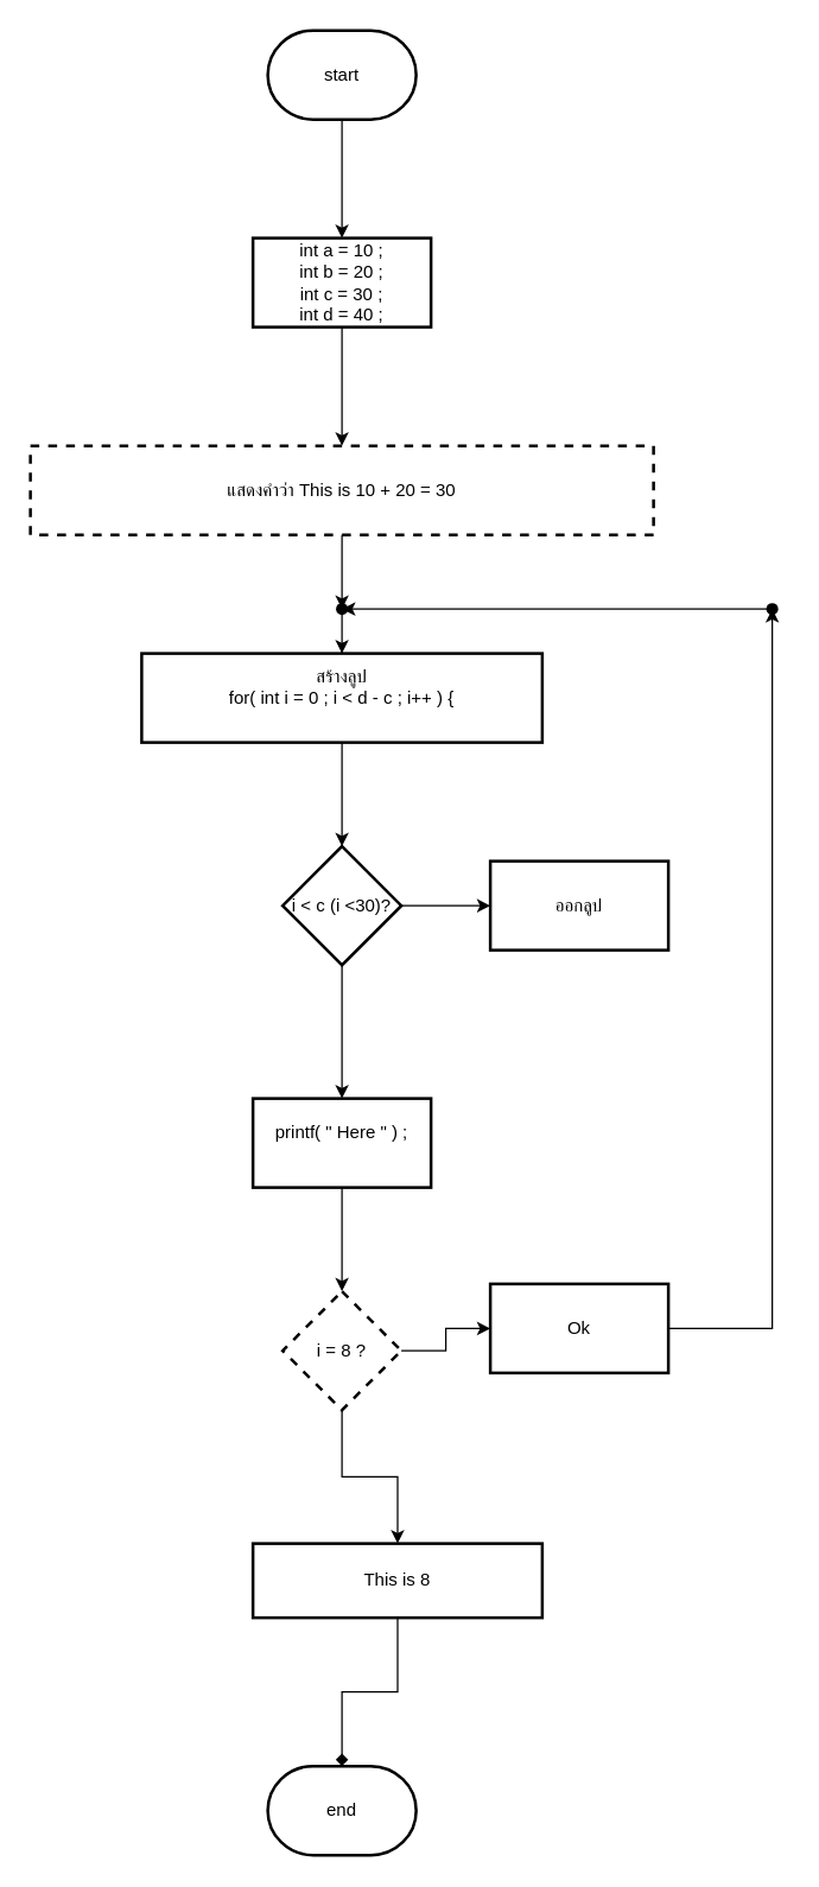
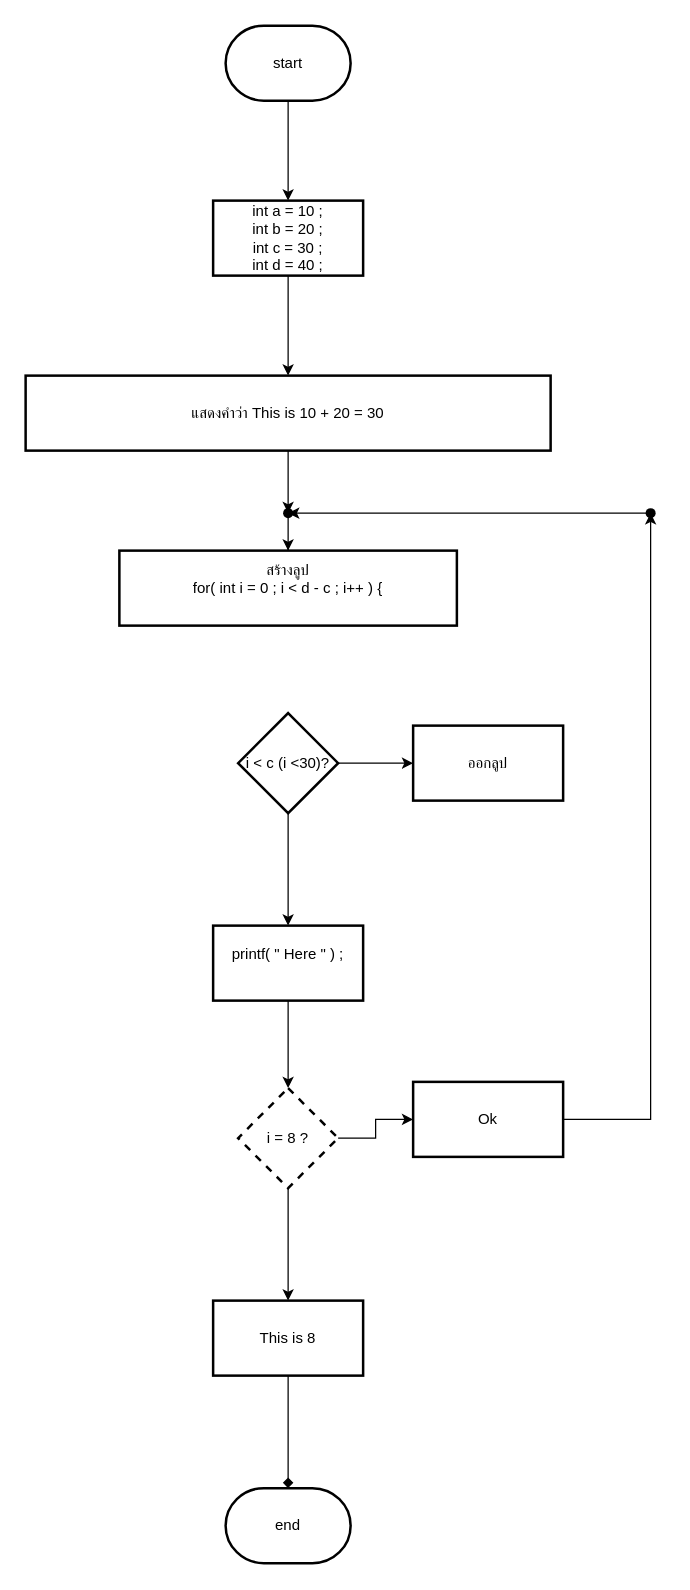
- <mxCell id="7" value="แสดงคำว่า This is 10 + 20 = 30" style="whiteSpace=wrap;html=1;strokeWidth=2;dashed=1;" vertex="1" parent="1"><mxGeometry x="20" y="300" width="420" height="60" as="geometry" /></mxCell>
+ <mxCell id="7" value="แสดงคำว่า This is 10 + 20 = 30" style="whiteSpace=wrap;html=1;strokeWidth=2;" vertex="1" parent="1"><mxGeometry x="20" y="300" width="420" height="60" as="geometry" /></mxCell>
- <mxCell id="8" value="" style="edgeStyle=orthogonalEdgeStyle;rounded=0;orthogonalLoop=1;jettySize=auto;html=1;" edge="1" parent="1" source="9" target="12"><mxGeometry relative="1" as="geometry" /></mxCell>
- <mxCell id="20" value="This is 8" style="whiteSpace=wrap;html=1;strokeWidth=2;" vertex="1" parent="1"><mxGeometry x="170" y="1040" width="195" height="50" as="geometry" /></mxCell>
+ <mxCell id="20" value="This is 8" style="whiteSpace=wrap;html=1;strokeWidth=2;" vertex="1" parent="1"><mxGeometry x="170" y="1040" width="120" height="60" as="geometry" /></mxCell>
